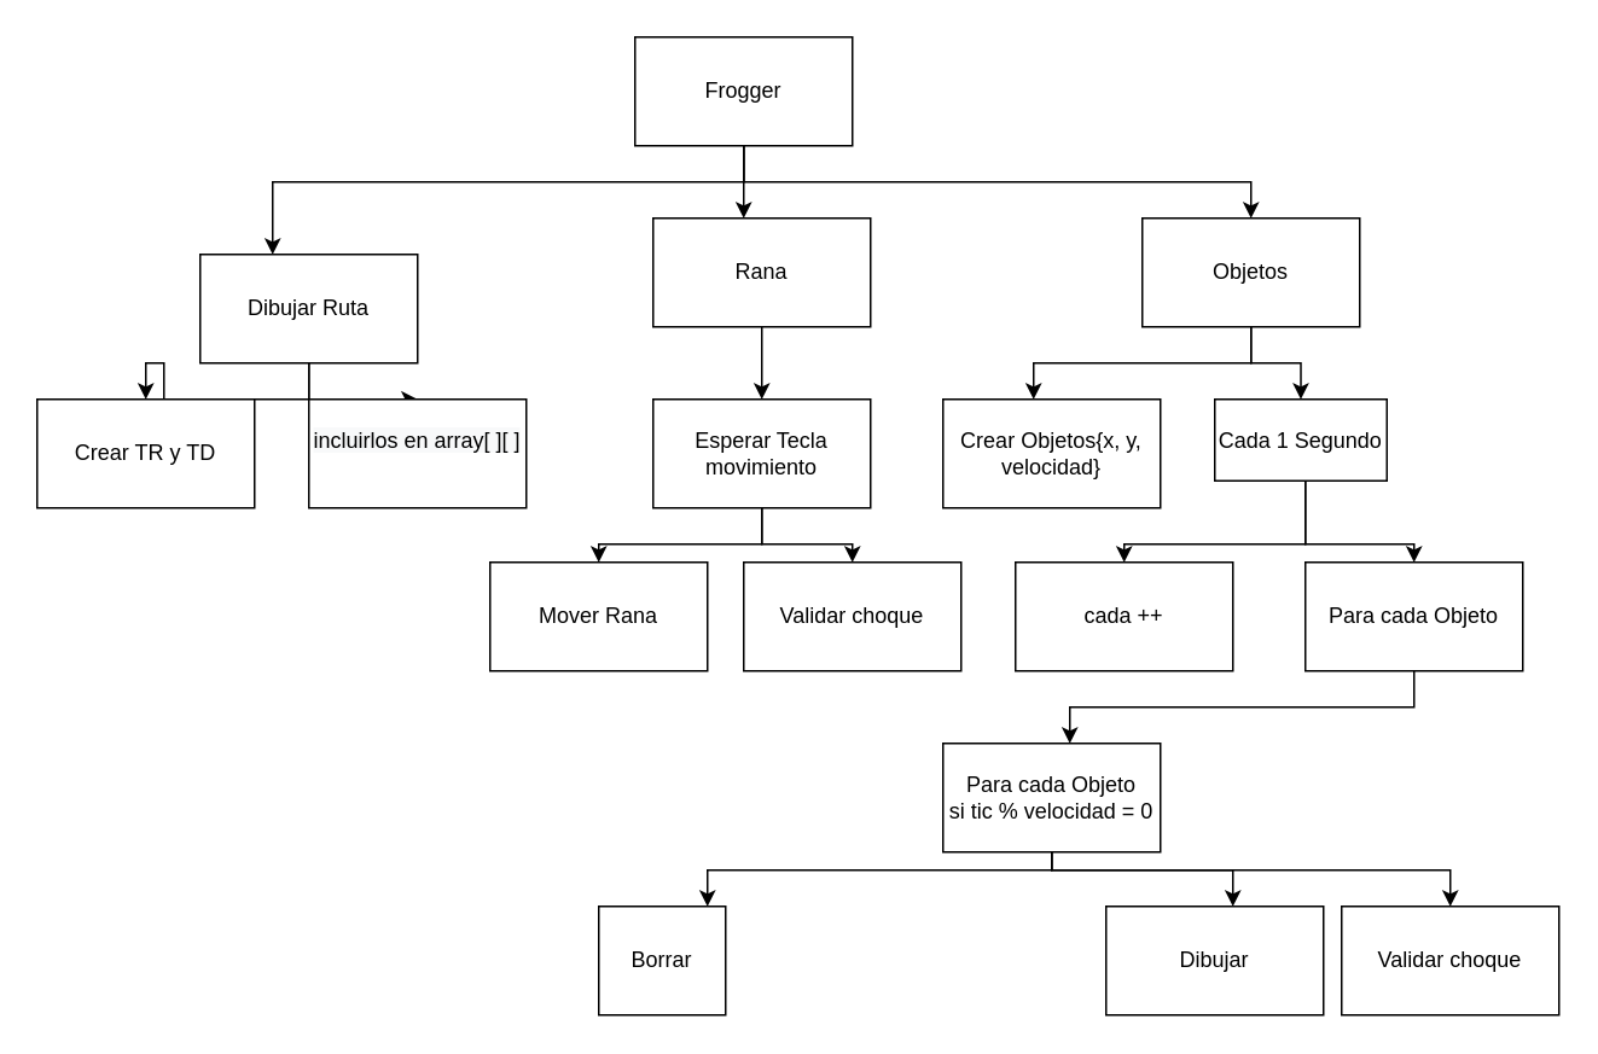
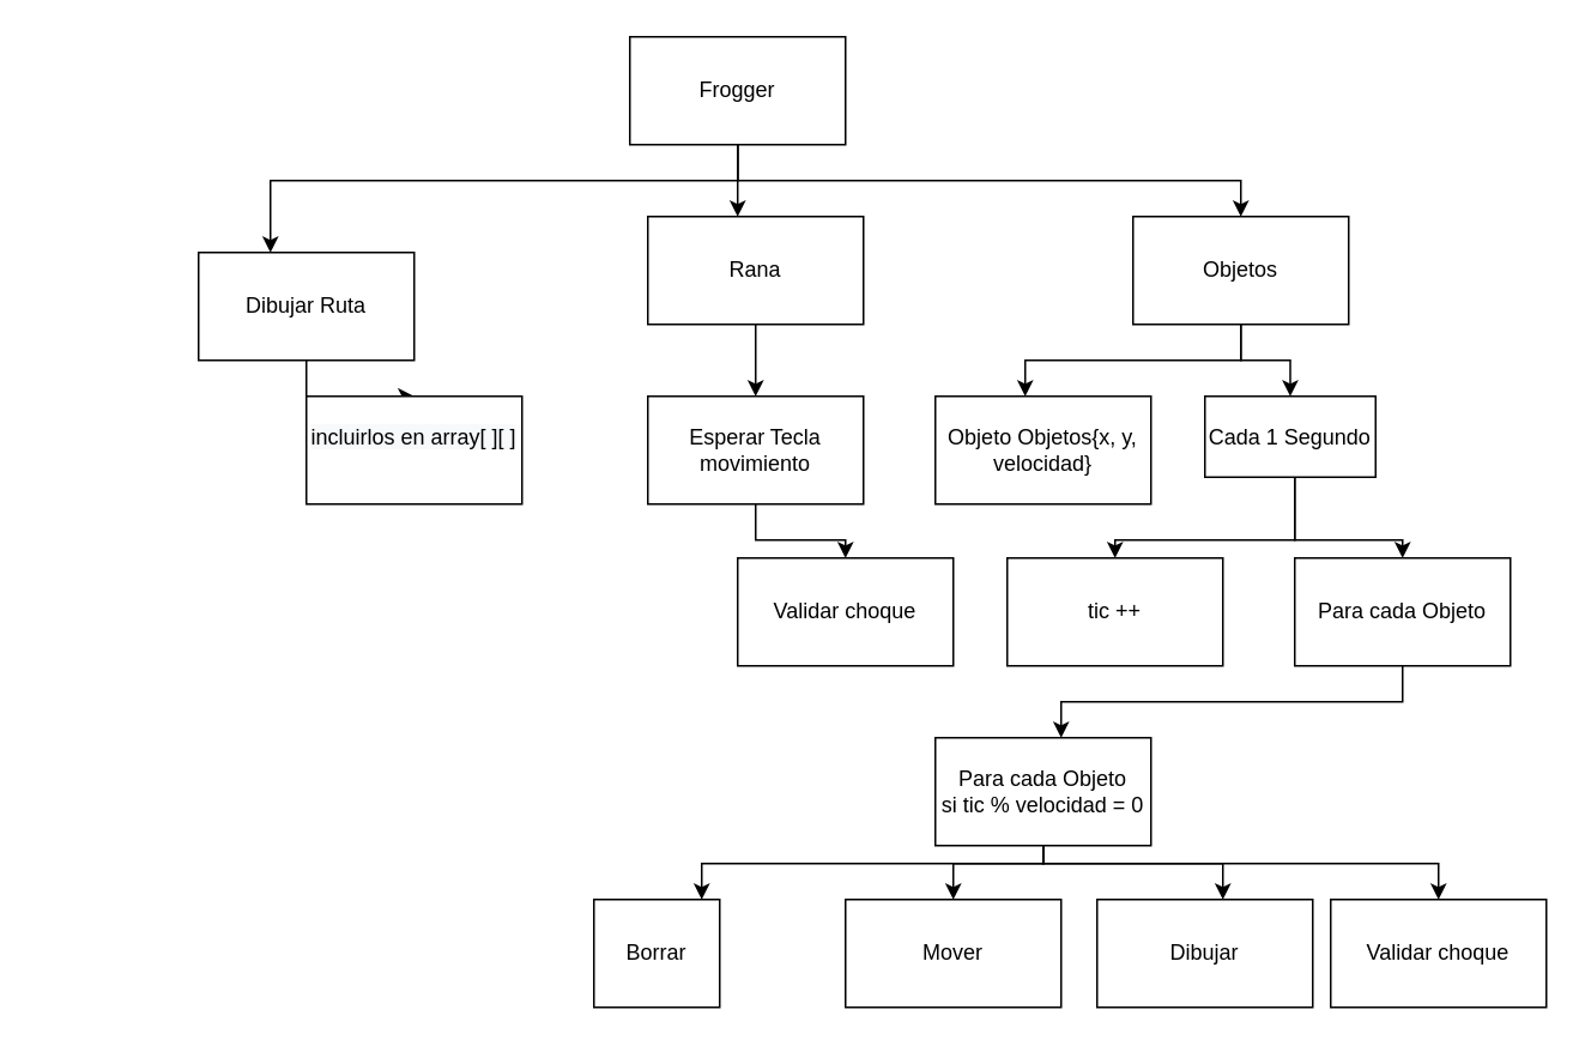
- <mxCell id="6" value="" style="edgeStyle=orthogonalEdgeStyle;rounded=0;orthogonalLoop=1;jettySize=auto;html=1;" edge="1" parent="1" source="8" target="14"><mxGeometry relative="1" as="geometry" /></mxCell>
- <mxCell id="14" value="Crear TR y TD&lt;br&gt;" style="rounded=0;whiteSpace=wrap;html=1;" vertex="1" parent="1"><mxGeometry x="20" y="220" width="120" height="60" as="geometry" /></mxCell>
- <mxCell id="25" value="Crear Objetos{x, y, velocidad}" style="rounded=0;whiteSpace=wrap;html=1;" vertex="1" parent="1"><mxGeometry x="520" y="220" width="120" height="60" as="geometry" /></mxCell>
+ <mxCell id="25" value="Objeto Objetos{x, y, velocidad}" style="rounded=0;whiteSpace=wrap;html=1;" vertex="1" parent="1"><mxGeometry x="520" y="220" width="120" height="60" as="geometry" /></mxCell>
- <mxCell id="16" value="" style="edgeStyle=orthogonalEdgeStyle;rounded=0;orthogonalLoop=1;jettySize=auto;html=1;" edge="1" parent="1" source="18" target="32"><mxGeometry relative="1" as="geometry"><Array as="points"><mxPoint x="420" y="300" /><mxPoint x="330" y="300" /></Array></mxGeometry></mxCell>
- <mxCell id="32" value="Mover Rana" style="rounded=0;whiteSpace=wrap;html=1;" vertex="1" parent="1"><mxGeometry x="270" y="310" width="120" height="60" as="geometry" /></mxCell>
- <mxCell id="22" value="cada ++" style="rounded=0;whiteSpace=wrap;html=1;" vertex="1" parent="1"><mxGeometry x="560" y="310" width="120" height="60" as="geometry" /></mxCell>
+ <mxCell id="22" value="tic ++" style="rounded=0;whiteSpace=wrap;html=1;" vertex="1" parent="1"><mxGeometry x="560" y="310" width="120" height="60" as="geometry" /></mxCell>
+ <mxCell id="27" value="" style="edgeStyle=orthogonalEdgeStyle;rounded=0;orthogonalLoop=1;jettySize=auto;html=1;" edge="1" parent="1" source="30" target="34"><mxGeometry relative="1" as="geometry"><Array as="points"><mxPoint x="580" y="480" /><mxPoint x="530" y="480" /></Array></mxGeometry></mxCell>
+ <mxCell id="34" value="Mover" style="rounded=0;whiteSpace=wrap;html=1;" vertex="1" parent="1"><mxGeometry x="470" y="500" width="120" height="60" as="geometry" /></mxCell>
